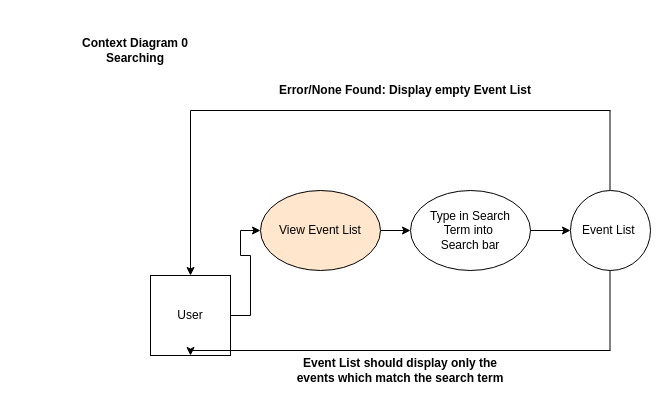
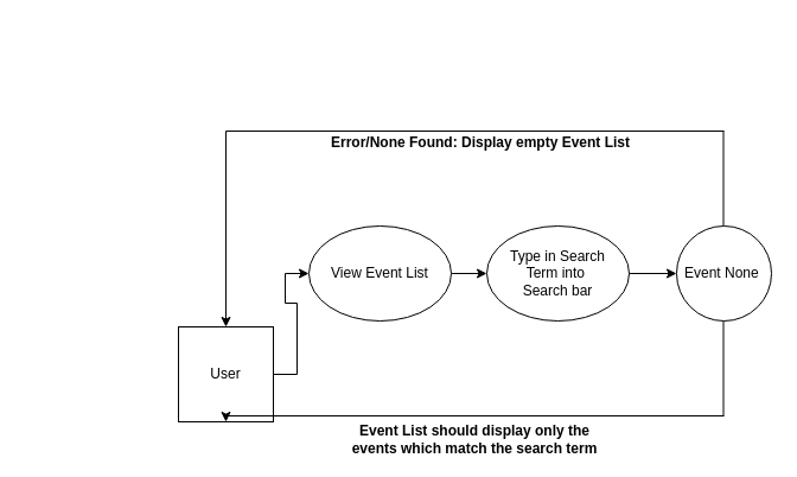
- <mxCell id="2" value="&lt;b&gt;Context Diagram 0&lt;br&gt;Searching&lt;/b&gt;" style="text;html=1;strokeColor=none;fillColor=none;align=center;verticalAlign=middle;whiteSpace=wrap;rounded=0;" parent="1" vertex="1"><mxGeometry x="20" y="20" width="230" height="60" as="geometry" /></mxCell>
- <mxCell id="14" value="&lt;b&gt;Error/None Found: Display empty Event List&lt;br&gt;&lt;/b&gt;" style="text;html=1;strokeColor=none;fillColor=none;align=center;verticalAlign=middle;whiteSpace=wrap;rounded=0;" parent="1" vertex="1"><mxGeometry x="260" y="80" width="290" height="20" as="geometry" /></mxCell>
+ <mxCell id="14" value="&lt;b&gt;Error/None Found: Display empty Event List&lt;br&gt;&lt;/b&gt;" style="text;html=1;strokeColor=none;fillColor=none;align=center;verticalAlign=middle;whiteSpace=wrap;rounded=0;" parent="1" vertex="1"><mxGeometry x="260" y="110" width="290" height="20" as="geometry" /></mxCell>
- <mxCell id="6" value="View Event List" style="ellipse;whiteSpace=wrap;html=1;fillColor=#ffe6cc;" parent="1" vertex="1"><mxGeometry x="260" y="190" width="120" height="80" as="geometry" /></mxCell>
+ <mxCell id="6" value="View Event List" style="ellipse;whiteSpace=wrap;html=1;" parent="1" vertex="1"><mxGeometry x="260" y="190" width="120" height="80" as="geometry" /></mxCell>
- <mxCell id="15" value="Event List&amp;nbsp;" style="ellipse;whiteSpace=wrap;html=1;aspect=fixed;" parent="1" vertex="1"><mxGeometry x="570" y="190" width="80" height="80" as="geometry" /></mxCell>
+ <mxCell id="15" value="Event None&amp;nbsp;" style="ellipse;whiteSpace=wrap;html=1;aspect=fixed;" parent="1" vertex="1"><mxGeometry x="570" y="190" width="80" height="80" as="geometry" /></mxCell>
